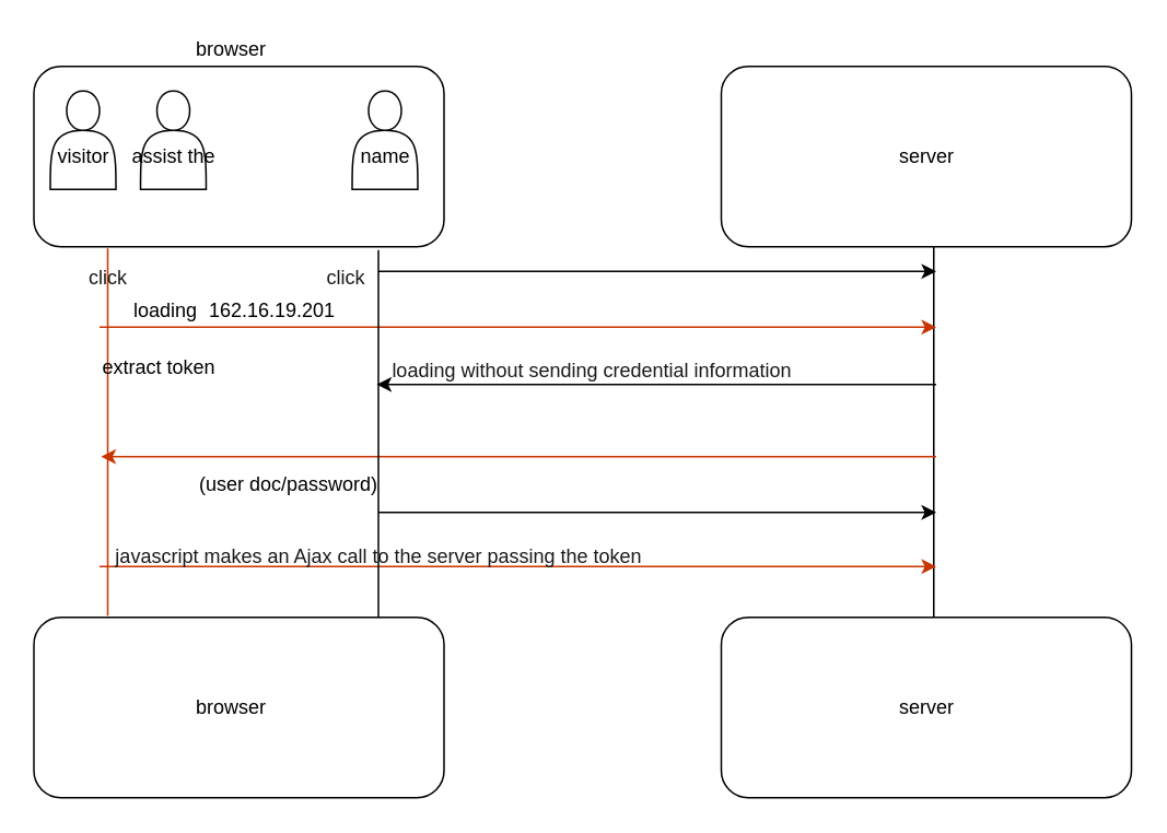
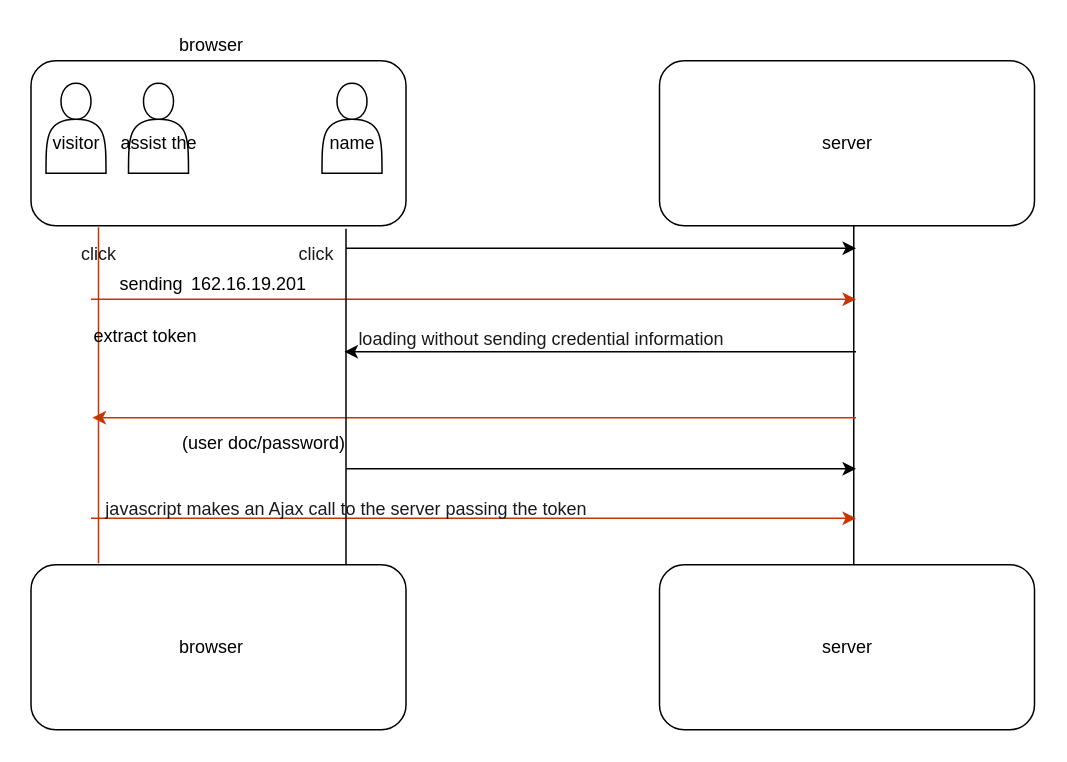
- <mxCell id="17" value="loading" style="text;html=1;resizable=0;autosize=1;align=center;verticalAlign=middle;points=[];fillColor=none;strokeColor=none;rounded=0;" vertex="1" parent="1"><mxGeometry x="75" y="179" width="50" height="20" as="geometry" /></mxCell>
+ <mxCell id="17" value="sending" style="text;html=1;resizable=0;autosize=1;align=center;verticalAlign=middle;points=[];fillColor=none;strokeColor=none;rounded=0;" vertex="1" parent="1"><mxGeometry x="75" y="179" width="50" height="20" as="geometry" /></mxCell>
